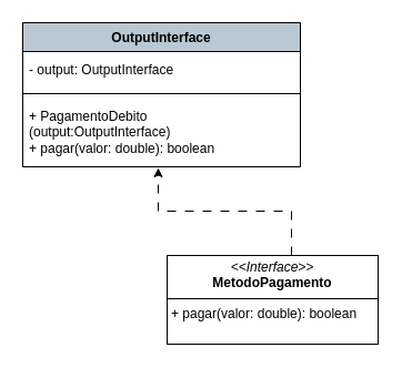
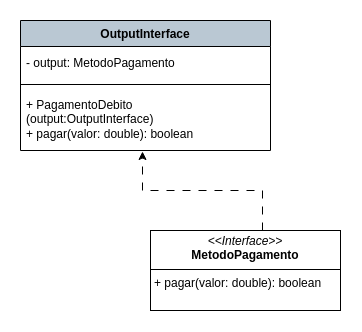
- <mxCell id="3" value="- output: OutputInterface&amp;nbsp;&amp;nbsp;" style="text;strokeColor=none;fillColor=none;align=left;verticalAlign=middle;spacingLeft=4;spacingRight=4;overflow=hidden;rotatable=0;points=[[0,0.5],[1,0.5]];portConstraint=eastwest;whiteSpace=wrap;html=1;" vertex="1" parent="2"><mxGeometry y="26" width="250" height="34" as="geometry" /></mxCell>
+ <mxCell id="3" value="- output: MetodoPagamento&amp;nbsp;&amp;nbsp;" style="text;strokeColor=none;fillColor=none;align=left;verticalAlign=middle;spacingLeft=4;spacingRight=4;overflow=hidden;rotatable=0;points=[[0,0.5],[1,0.5]];portConstraint=eastwest;whiteSpace=wrap;html=1;" vertex="1" parent="2"><mxGeometry y="26" width="250" height="34" as="geometry" /></mxCell>
